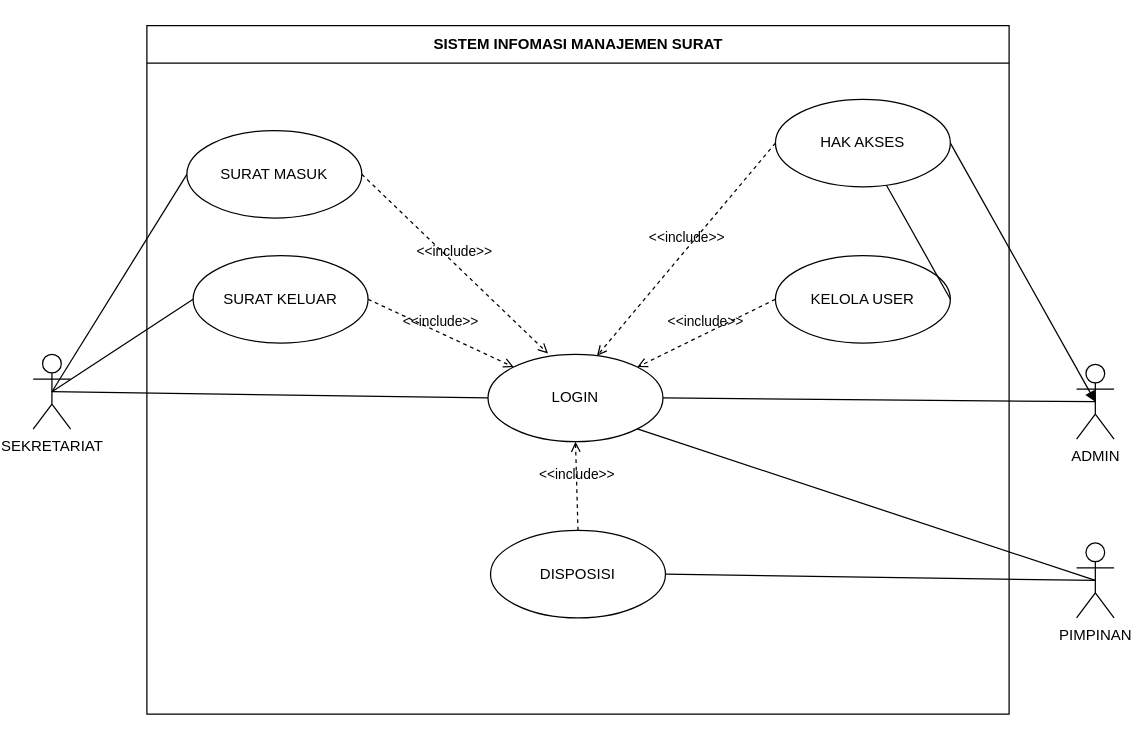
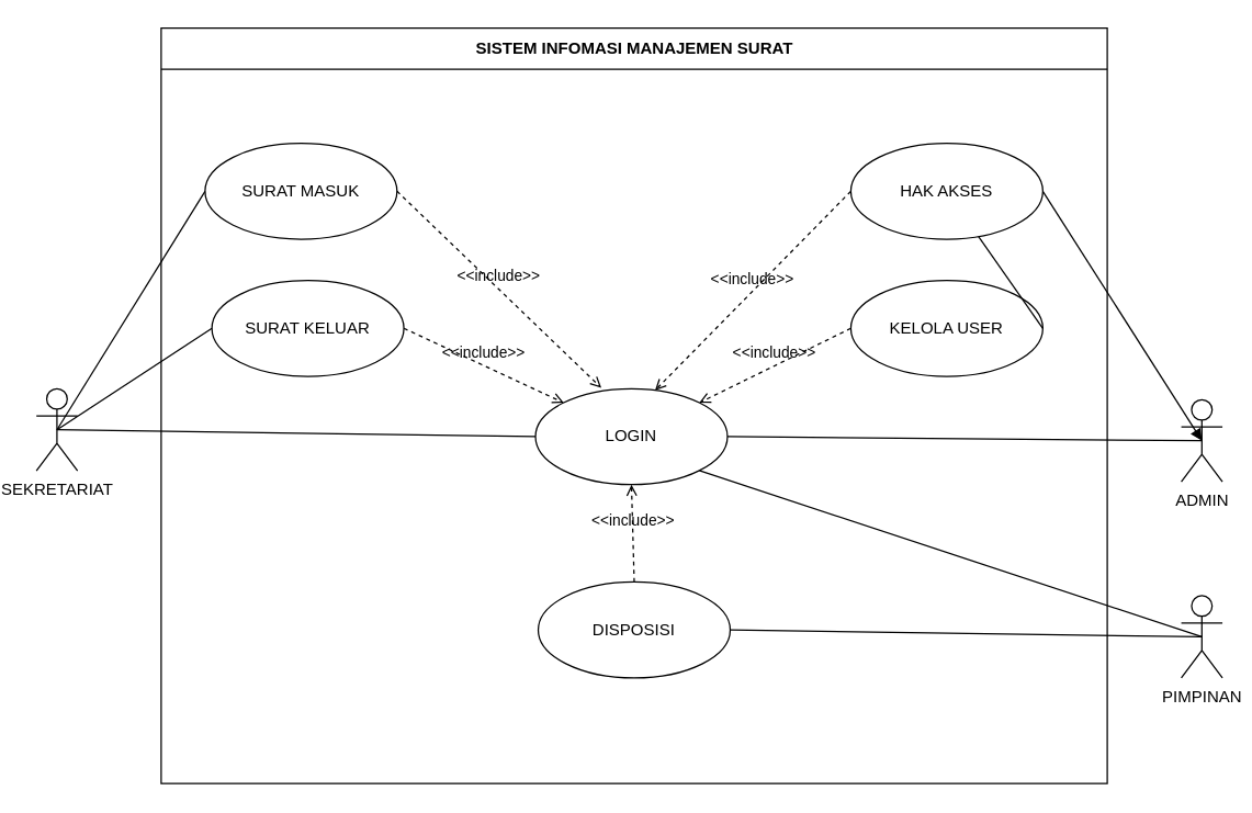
- <mxCell id="6" value="HAK AKSES" style="ellipse;whiteSpace=wrap;html=1;fillColor=none;strokeColor=default;" parent="2" vertex="1"><mxGeometry x="503" y="59" width="140" height="70" as="geometry" /></mxCell>
+ <mxCell id="6" value="HAK AKSES" style="ellipse;whiteSpace=wrap;html=1;fillColor=none;strokeColor=default;" parent="2" vertex="1"><mxGeometry x="503" y="84" width="140" height="70" as="geometry" /></mxCell>
